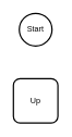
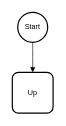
+ <mxCell id="4" value="" style="curved=1;startArrow=none;endArrow=block;exitX=0.5;exitY=1;entryX=0.5;entryY=0;" edge="1" parent="1" source="2" target="3"><mxGeometry relative="1" as="geometry"><Array as="points" /></mxGeometry></mxCell>
